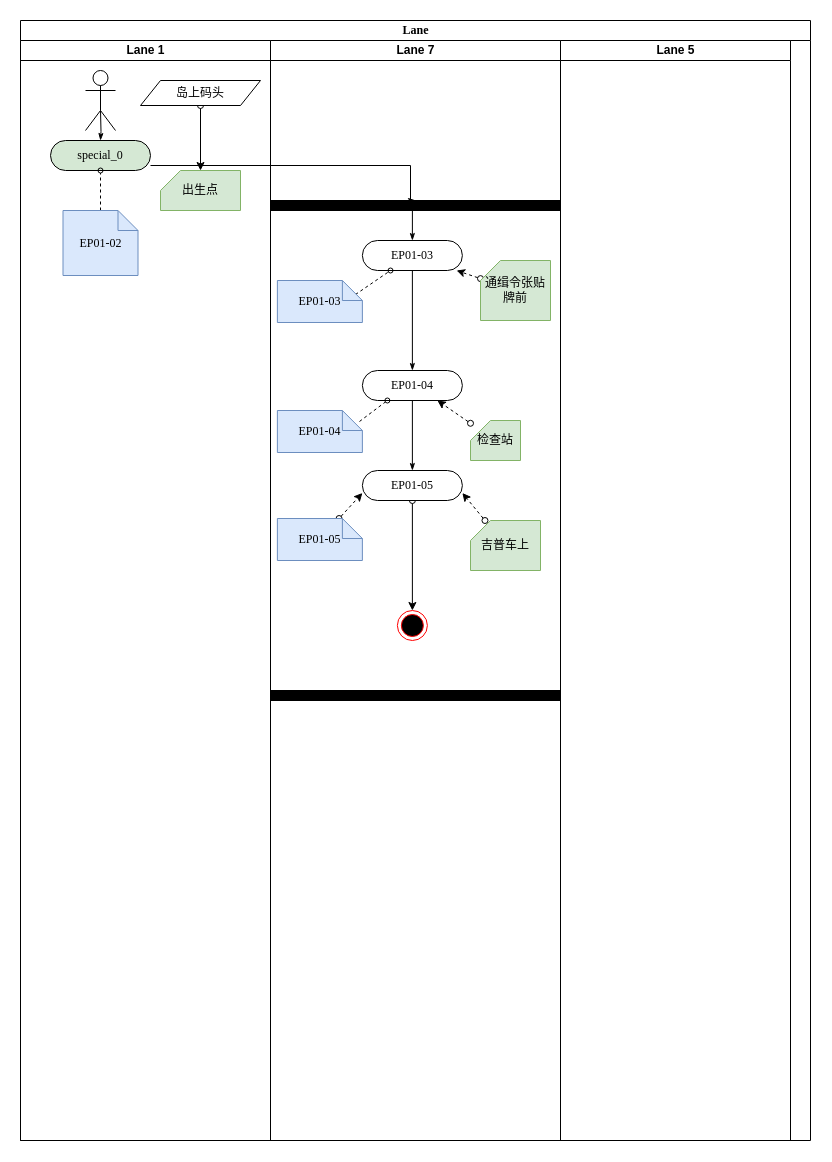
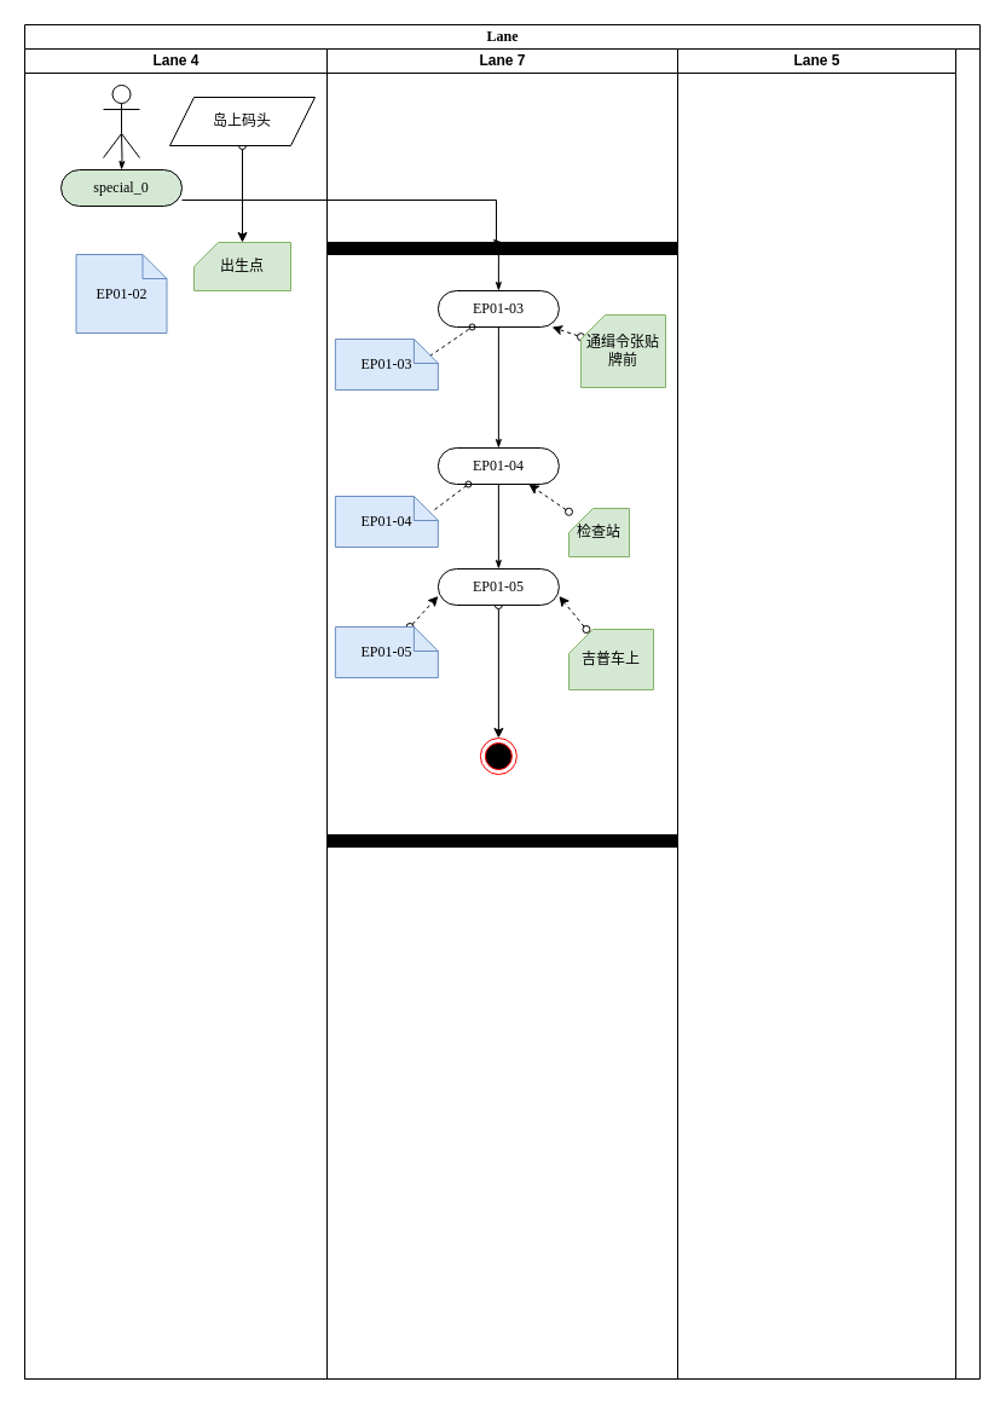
- <mxCell id="3" value="Lane 1" style="swimlane;html=1;startSize=20;" parent="2" vertex="1"><mxGeometry y="20" width="250" height="1100" as="geometry" /></mxCell>
+ <mxCell id="3" value="Lane 4" style="swimlane;html=1;startSize=20;" parent="2" vertex="1"><mxGeometry y="20" width="250" height="1100" as="geometry" /></mxCell>
- <mxCell id="11" value="岛上码头" style="shape=parallelogram;perimeter=parallelogramPerimeter;whiteSpace=wrap;html=1;fixedSize=1;" parent="3" vertex="1"><mxGeometry x="120" y="40" width="120" height="25" as="geometry" /></mxCell>
+ <mxCell id="11" value="岛上码头" style="shape=parallelogram;perimeter=parallelogramPerimeter;whiteSpace=wrap;html=1;fixedSize=1;" parent="3" vertex="1"><mxGeometry x="120" y="40" width="120" height="40" as="geometry" /></mxCell>
- <mxCell id="9" value="出生点" style="shape=card;whiteSpace=wrap;html=1;size=20;fillColor=#d5e8d4;strokeColor=#82b366;" parent="3" vertex="1"><mxGeometry x="140" y="130" width="80" height="40" as="geometry" /></mxCell>
+ <mxCell id="9" value="出生点" style="shape=card;whiteSpace=wrap;html=1;size=20;fillColor=#d5e8d4;strokeColor=#82b366;" parent="3" vertex="1"><mxGeometry x="140" y="160" width="80" height="40" as="geometry" /></mxCell>
- <mxCell id="5" style="edgeStyle=none;rounded=0;html=1;dashed=1;labelBackgroundColor=none;startArrow=none;startFill=0;startSize=5;endArrow=oval;endFill=0;endSize=5;jettySize=auto;orthogonalLoop=1;strokeWidth=1;fontFamily=Verdana;fontSize=12;entryX=0.5;entryY=1;entryDx=0;entryDy=0;exitX=0.5;exitY=0;exitDx=0;exitDy=0;exitPerimeter=0;" parent="3" source="7" target="4" edge="1"><mxGeometry relative="1" as="geometry"><mxPoint x="150" y="257.878" as="sourcePoint" /><mxPoint x="112.955" y="238" as="targetPoint" /></mxGeometry></mxCell>
